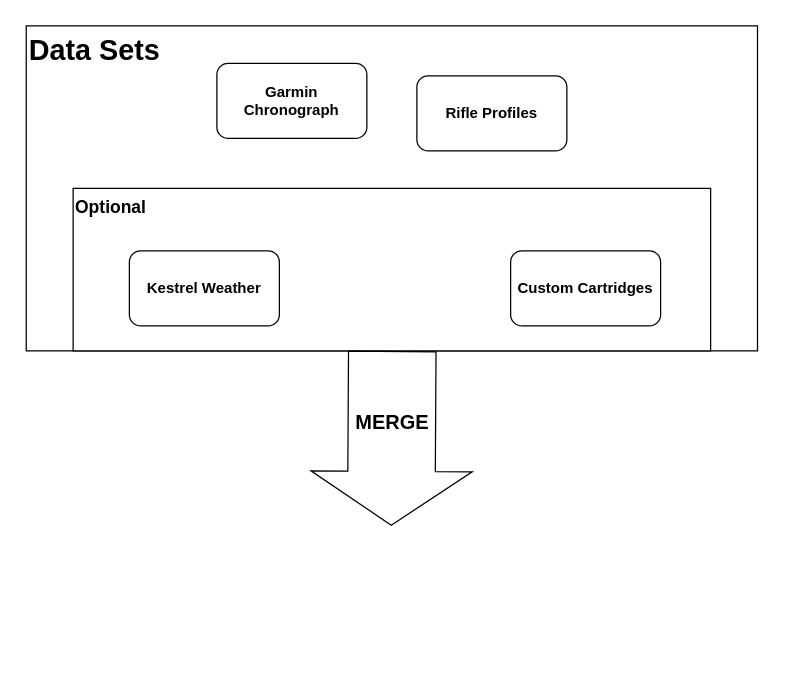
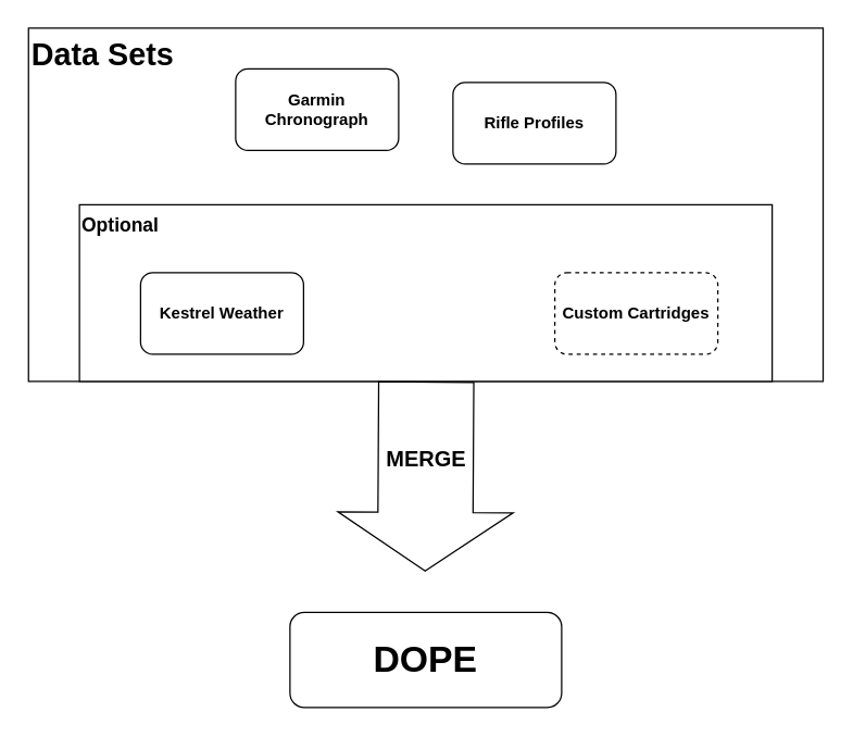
- <mxCell id="7" value="&lt;div&gt;Custom Cartridges&lt;/div&gt;" style="rounded=1;whiteSpace=wrap;html=1;fontStyle=1" parent="1" vertex="1"><mxGeometry x="408" y="200" width="120" height="60" as="geometry" /></mxCell>
+ <mxCell id="7" value="&lt;div&gt;Custom Cartridges&lt;/div&gt;" style="rounded=1;whiteSpace=wrap;html=1;fontStyle=1;dashed=1;" parent="1" vertex="1"><mxGeometry x="408" y="200" width="120" height="60" as="geometry" /></mxCell>
+ <mxCell id="10" value="&lt;b&gt;&lt;font style=&quot;font-size: 27px;&quot;&gt;DOPE&lt;/font&gt;&lt;/b&gt;" style="rounded=1;whiteSpace=wrap;html=1;" vertex="1" parent="1"><mxGeometry x="213" y="450" width="200" height="70" as="geometry" /></mxCell>
